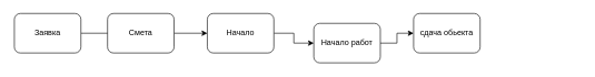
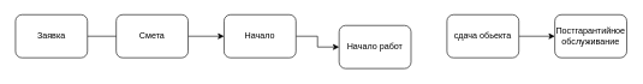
- <mxCell id="8" value="" style="edgeStyle=orthogonalEdgeStyle;rounded=0;orthogonalLoop=1;jettySize=auto;html=1;" edge="1" parent="1" source="9" target="11"><mxGeometry relative="1" as="geometry" /></mxCell>
+ <mxCell id="10" value="" style="edgeStyle=orthogonalEdgeStyle;rounded=0;orthogonalLoop=1;jettySize=auto;html=1;" edge="1" parent="1" source="11" target="12"><mxGeometry relative="1" as="geometry" /></mxCell>
+ <mxCell id="12" value="&lt;font style=&quot;vertical-align: inherit;&quot;&gt;&lt;font style=&quot;vertical-align: inherit;&quot;&gt;&lt;font style=&quot;vertical-align: inherit;&quot;&gt;&lt;font style=&quot;vertical-align: inherit;&quot;&gt;Постгарантийное обслуживание&lt;/font&gt;&lt;/font&gt;&lt;/font&gt;&lt;/font&gt;" style="rounded=1;whiteSpace=wrap;html=1;" vertex="1" parent="1"><mxGeometry x="770" y="20" width="100" height="60" as="geometry" /></mxCell>
